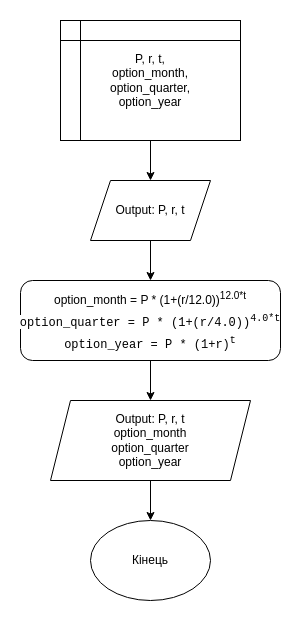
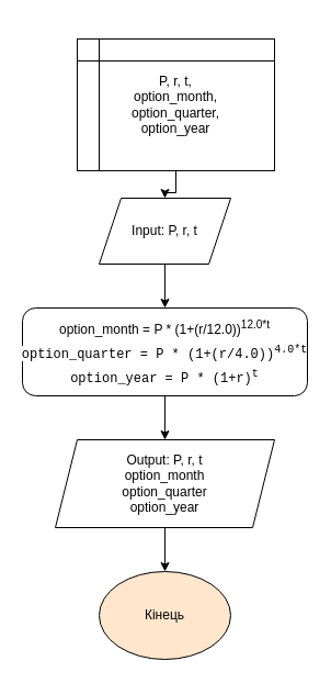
- <mxCell id="3" value="P, r, t,&lt;div&gt;option_month,&lt;/div&gt;&lt;div&gt;option_quarter,&lt;/div&gt;&lt;div&gt;option_year&lt;/div&gt;" style="shape=internalStorage;whiteSpace=wrap;html=1;backgroundOutline=1;" vertex="1" parent="1"><mxGeometry x="60" y="20" width="180" height="120" as="geometry" /></mxCell>
+ <mxCell id="3" value="P, r, t,&lt;div&gt;option_month,&lt;/div&gt;&lt;div&gt;option_quarter,&lt;/div&gt;&lt;div&gt;option_year&lt;/div&gt;" style="shape=internalStorage;whiteSpace=wrap;html=1;backgroundOutline=1;" vertex="1" parent="1"><mxGeometry x="70" y="35" width="180" height="120" as="geometry" /></mxCell>
- <mxCell id="5" value="Output: P, r, t" style="shape=parallelogram;perimeter=parallelogramPerimeter;whiteSpace=wrap;html=1;fixedSize=1;" vertex="1" parent="1"><mxGeometry x="90" y="180" width="120" height="60" as="geometry" /></mxCell>
+ <mxCell id="5" value="Input: P, r, t" style="shape=parallelogram;perimeter=parallelogramPerimeter;whiteSpace=wrap;html=1;fixedSize=1;" vertex="1" parent="1"><mxGeometry x="90" y="180" width="120" height="60" as="geometry" /></mxCell>
- <mxCell id="10" value="Кінець" style="ellipse;whiteSpace=wrap;html=1;" vertex="1" parent="1"><mxGeometry x="90" y="520" width="120" height="80" as="geometry" /></mxCell>
+ <mxCell id="10" value="Кінець" style="ellipse;whiteSpace=wrap;html=1;fillColor=#ffe6cc;" vertex="1" parent="1"><mxGeometry x="90" y="520" width="120" height="80" as="geometry" /></mxCell>
